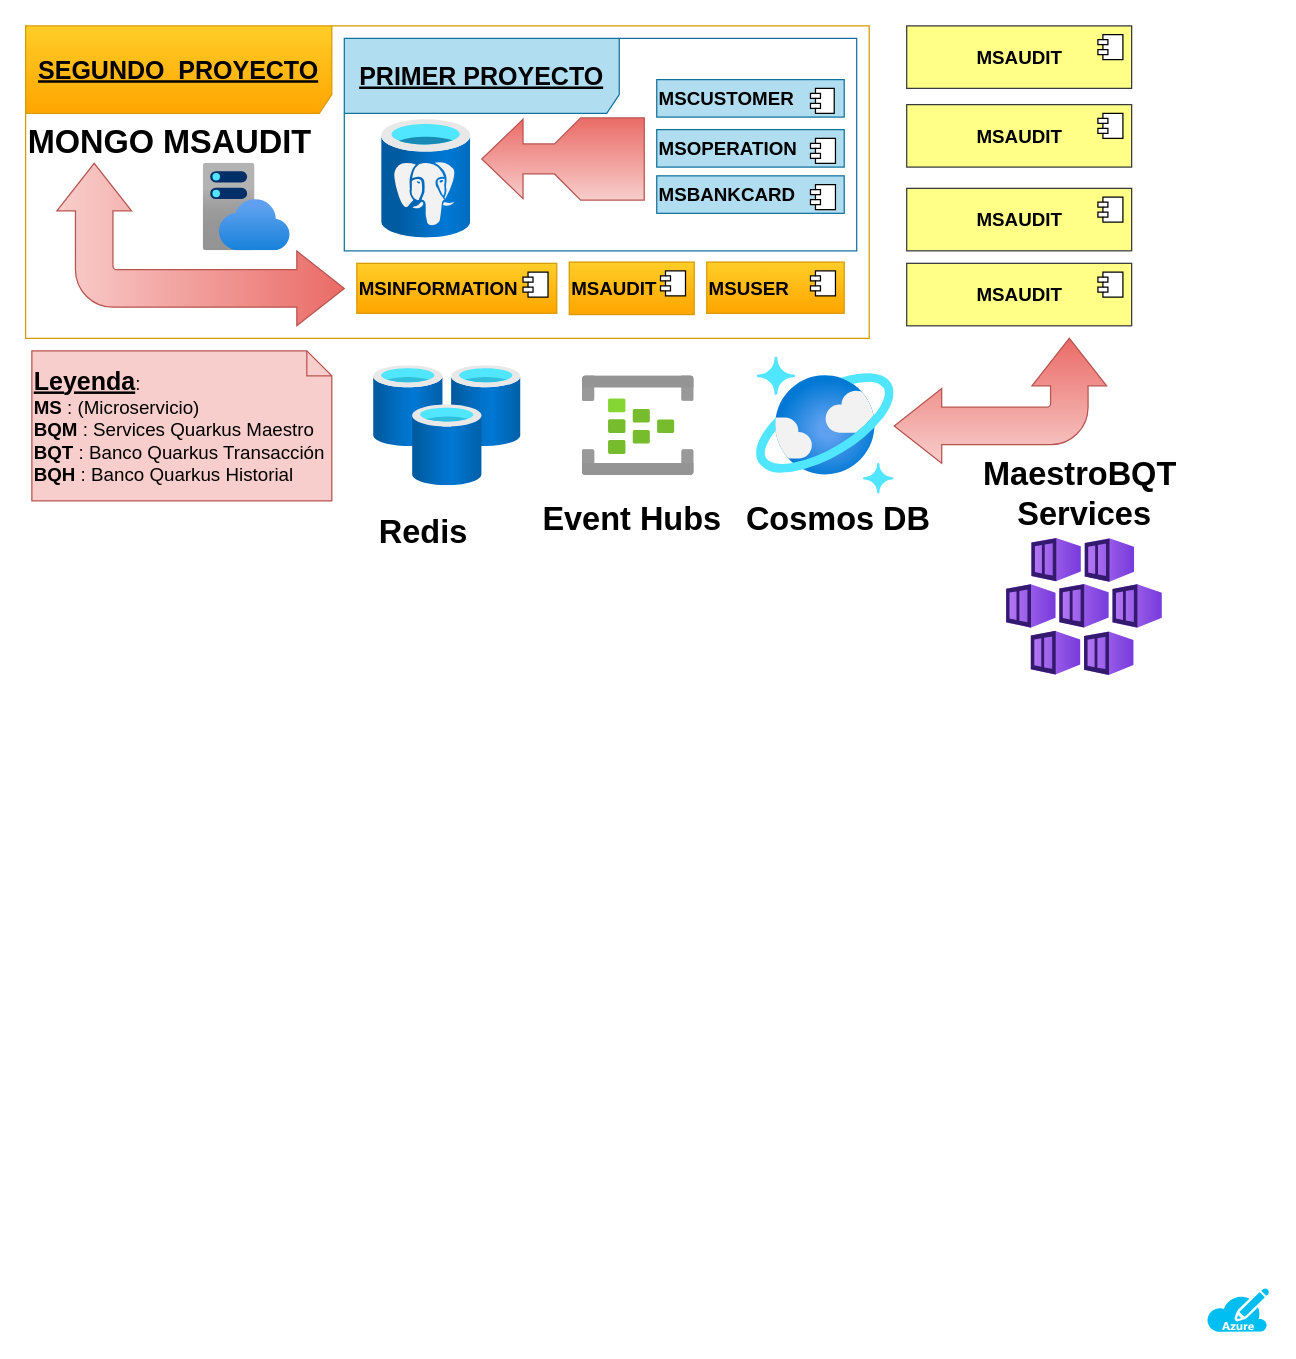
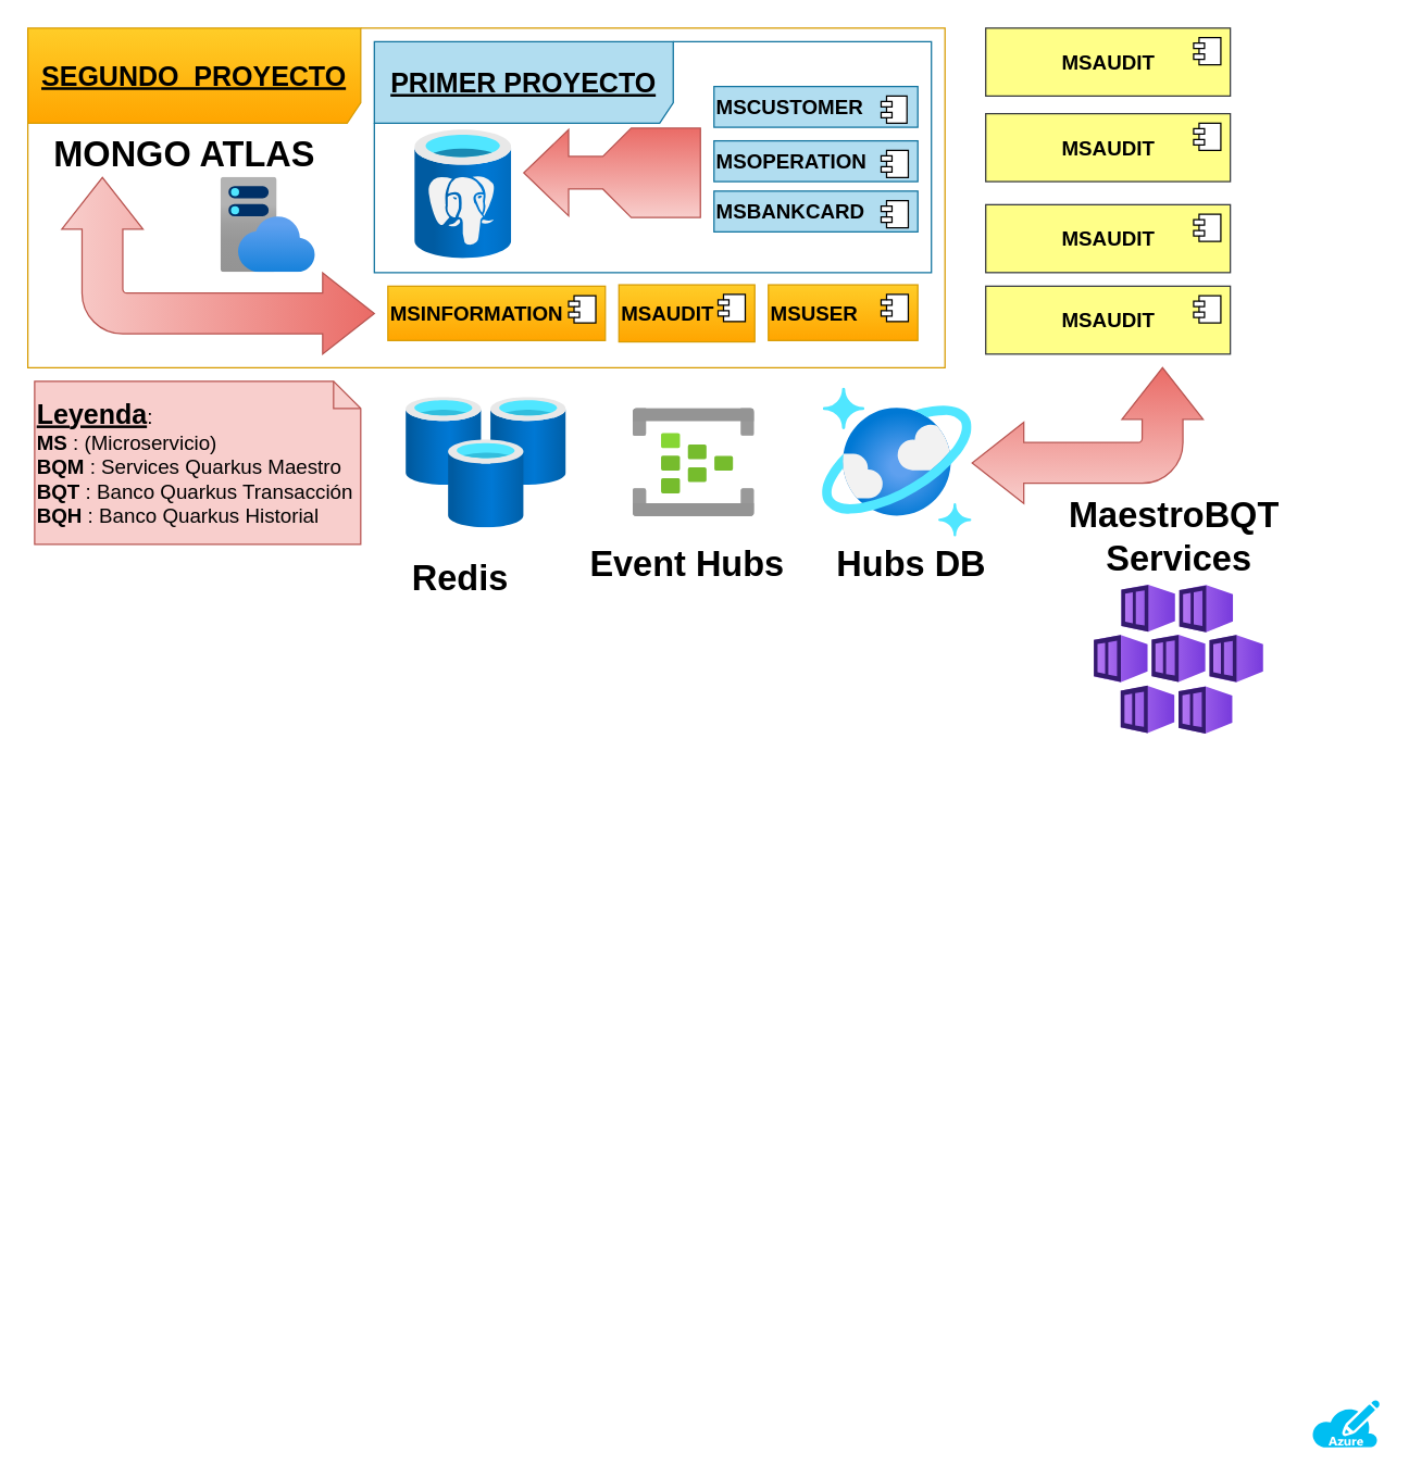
- <mxCell id="22" value="MONGO MSAUDIT" style="text;html=1;align=center;verticalAlign=middle;resizable=0;points=[];autosize=1;fillColor=none;fontStyle=1;fontSize=26;" vertex="1" parent="1"><mxGeometry x="25" y="93" width="220" height="40" as="geometry" /></mxCell>
+ <mxCell id="22" value="MONGO ATLAS" style="text;html=1;align=center;verticalAlign=middle;resizable=0;points=[];autosize=1;fillColor=none;fontStyle=1;fontSize=26;" vertex="1" parent="1"><mxGeometry x="25" y="93" width="220" height="40" as="geometry" /></mxCell>
- <mxCell id="33" value="Cosmos DB" style="text;html=1;align=center;verticalAlign=middle;resizable=0;points=[];autosize=1;fillColor=none;fontStyle=1;fontSize=26;" vertex="1" parent="1"><mxGeometry x="585" y="395" width="170" height="40" as="geometry" /></mxCell>
+ <mxCell id="33" value="Hubs DB" style="text;html=1;align=center;verticalAlign=middle;resizable=0;points=[];autosize=1;fillColor=none;fontStyle=1;fontSize=26;" vertex="1" parent="1"><mxGeometry x="585" y="395" width="170" height="40" as="geometry" /></mxCell>
